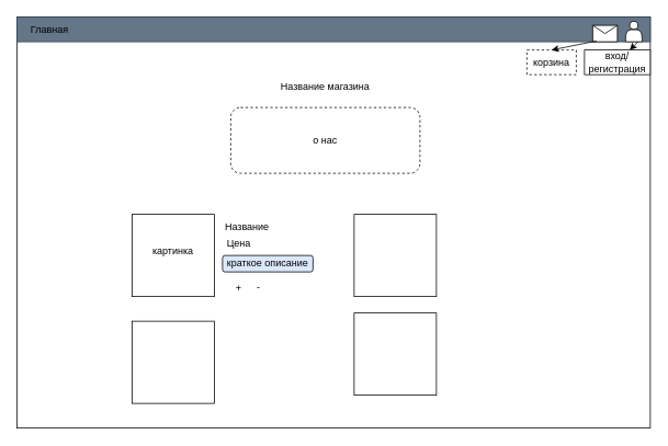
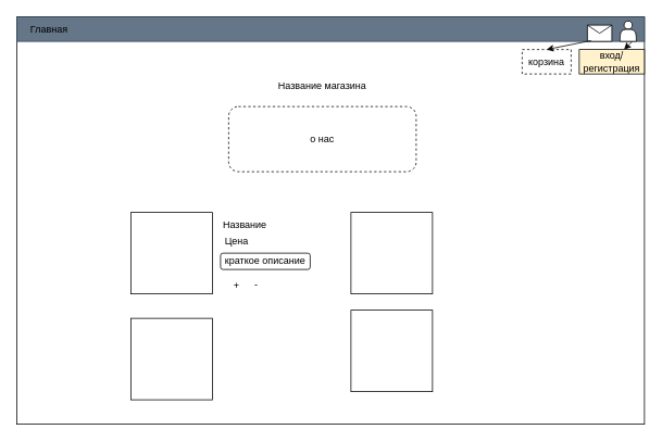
- <mxCell id="16" value="вход/регистрация" style="rounded=0;whiteSpace=wrap;html=1;" vertex="1" parent="1"><mxGeometry x="710" y="60" width="80" height="30" as="geometry" /></mxCell>
+ <mxCell id="16" value="вход/регистрация" style="rounded=0;whiteSpace=wrap;html=1;fillColor=#fff2cc;" vertex="1" parent="1"><mxGeometry x="710" y="60" width="80" height="30" as="geometry" /></mxCell>
- <mxCell id="22" value="картинка" style="text;html=1;strokeColor=none;fillColor=none;align=center;verticalAlign=middle;whiteSpace=wrap;rounded=0;" vertex="1" parent="1"><mxGeometry x="180" y="290" width="60" height="30" as="geometry" /></mxCell>
- <mxCell id="12" value="краткое описание" style="rounded=1;whiteSpace=wrap;html=1;fillColor=#dae8fc;" vertex="1" parent="1"><mxGeometry x="270" y="310" width="110" height="20" as="geometry" /></mxCell>
+ <mxCell id="12" value="краткое описание" style="rounded=1;whiteSpace=wrap;html=1;" vertex="1" parent="1"><mxGeometry x="270" y="310" width="110" height="20" as="geometry" /></mxCell>
